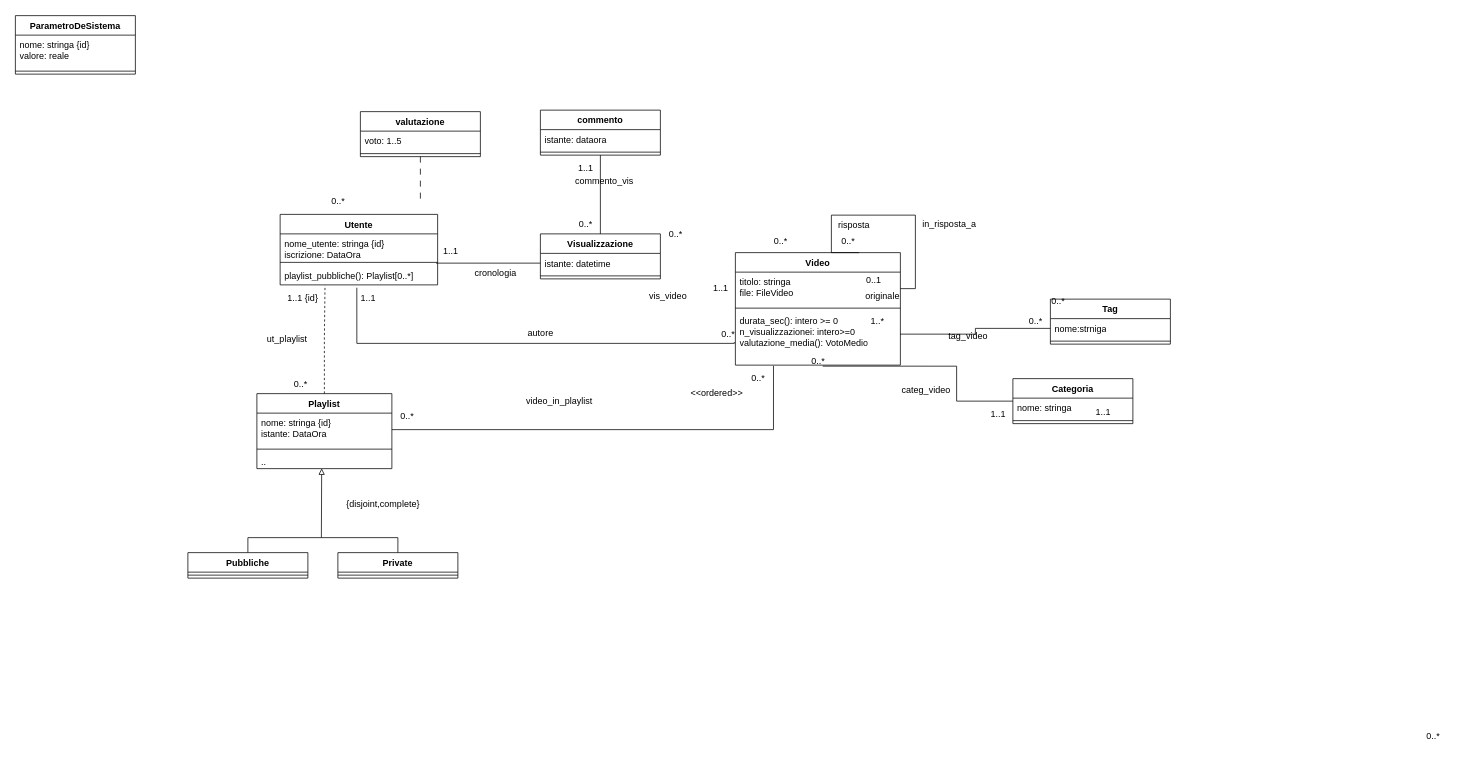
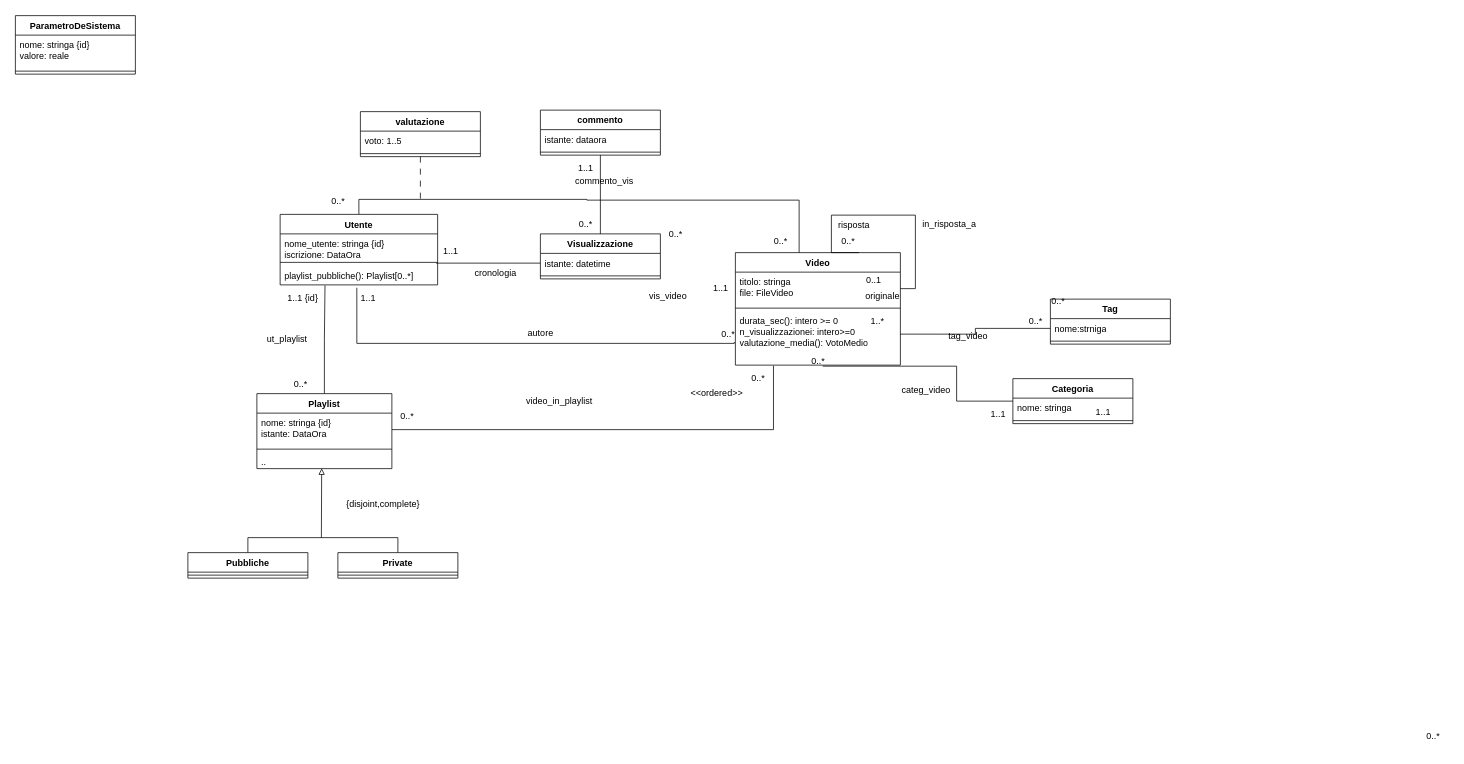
+ <mxCell id="62" style="edgeStyle=orthogonalEdgeStyle;rounded=0;orthogonalLoop=1;jettySize=auto;html=1;exitX=0.5;exitY=0;exitDx=0;exitDy=0;endArrow=none;endFill=0;" parent="1" source="63" target="33" edge="1"><mxGeometry relative="1" as="geometry"><Array as="points"><mxPoint x="478" y="265" /><mxPoint x="782" y="265" /><mxPoint x="782" y="266" /><mxPoint x="1065" y="266" /></Array></mxGeometry></mxCell>
- <mxCell id="47" style="edgeStyle=orthogonalEdgeStyle;rounded=0;orthogonalLoop=1;jettySize=auto;html=1;exitX=0.5;exitY=0;exitDx=0;exitDy=0;entryX=0.285;entryY=1.027;entryDx=0;entryDy=0;entryPerimeter=0;endArrow=none;endFill=0;dashed=1;" parent="1" source="48" target="66" edge="1"><mxGeometry relative="1" as="geometry" /></mxCell>
+ <mxCell id="47" style="edgeStyle=orthogonalEdgeStyle;rounded=0;orthogonalLoop=1;jettySize=auto;html=1;exitX=0.5;exitY=0;exitDx=0;exitDy=0;entryX=0.285;entryY=1.027;entryDx=0;entryDy=0;entryPerimeter=0;endArrow=none;endFill=0;" parent="1" source="48" target="66" edge="1"><mxGeometry relative="1" as="geometry" /></mxCell>
